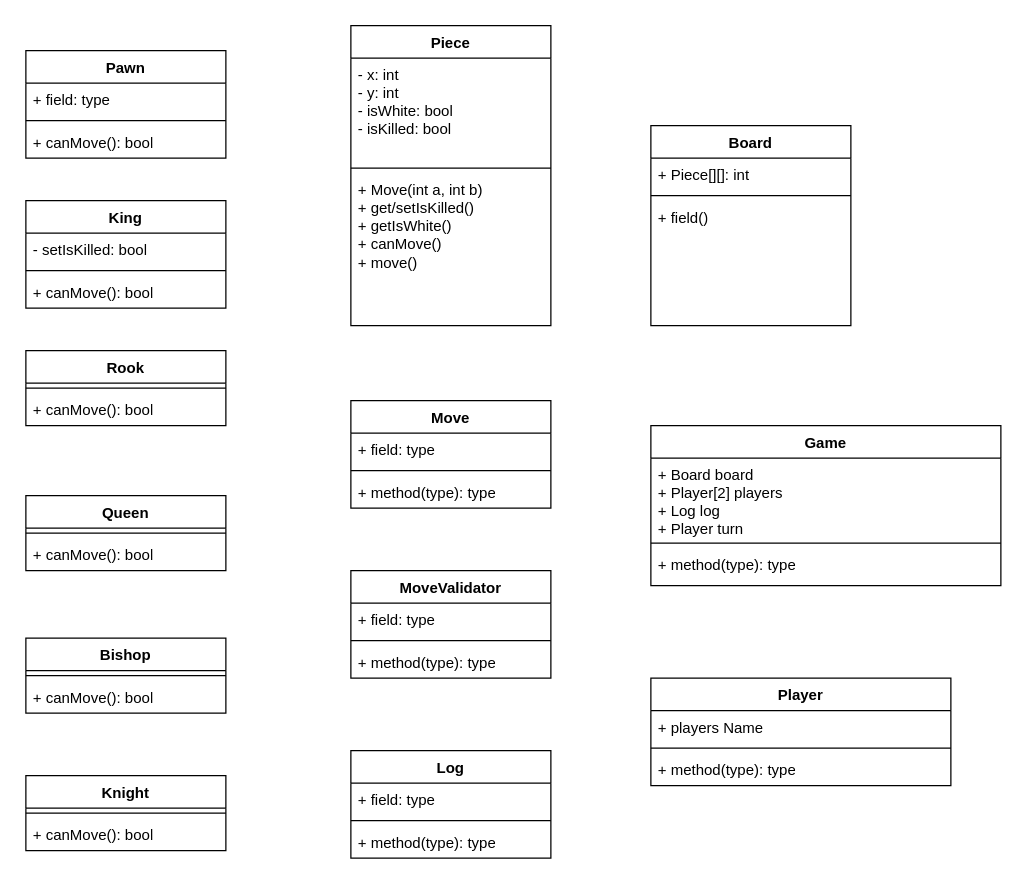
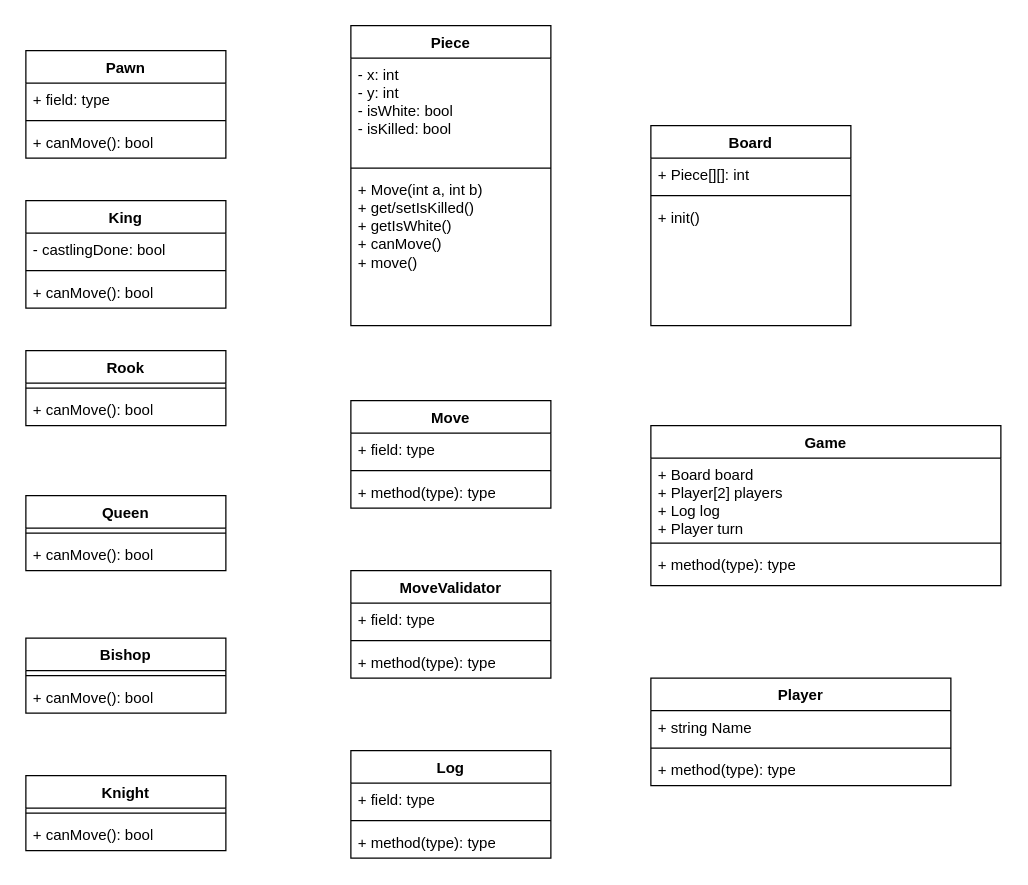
- <mxCell id="9" value="+ field()" style="text;strokeColor=none;fillColor=none;align=left;verticalAlign=top;spacingLeft=4;spacingRight=4;overflow=hidden;rotatable=0;points=[[0,0.5],[1,0.5]];portConstraint=eastwest;whiteSpace=wrap;html=1;" vertex="1" parent="6"><mxGeometry y="60" width="160" height="100" as="geometry" /></mxCell>
+ <mxCell id="9" value="+ init()" style="text;strokeColor=none;fillColor=none;align=left;verticalAlign=top;spacingLeft=4;spacingRight=4;overflow=hidden;rotatable=0;points=[[0,0.5],[1,0.5]];portConstraint=eastwest;whiteSpace=wrap;html=1;" vertex="1" parent="6"><mxGeometry y="60" width="160" height="100" as="geometry" /></mxCell>
- <mxCell id="15" value="- setIsKilled: bool" style="text;strokeColor=none;fillColor=none;align=left;verticalAlign=top;spacingLeft=4;spacingRight=4;overflow=hidden;rotatable=0;points=[[0,0.5],[1,0.5]];portConstraint=eastwest;whiteSpace=wrap;html=1;" vertex="1" parent="14"><mxGeometry y="26" width="160" height="26" as="geometry" /></mxCell>
+ <mxCell id="15" value="- castlingDone: bool" style="text;strokeColor=none;fillColor=none;align=left;verticalAlign=top;spacingLeft=4;spacingRight=4;overflow=hidden;rotatable=0;points=[[0,0.5],[1,0.5]];portConstraint=eastwest;whiteSpace=wrap;html=1;" vertex="1" parent="14"><mxGeometry y="26" width="160" height="26" as="geometry" /></mxCell>
- <mxCell id="23" value="+ players Name" style="text;strokeColor=none;fillColor=none;align=left;verticalAlign=top;spacingLeft=4;spacingRight=4;overflow=hidden;rotatable=0;points=[[0,0.5],[1,0.5]];portConstraint=eastwest;whiteSpace=wrap;html=1;" vertex="1" parent="22"><mxGeometry y="26" width="240" height="26" as="geometry" /></mxCell>
+ <mxCell id="23" value="+ string Name" style="text;strokeColor=none;fillColor=none;align=left;verticalAlign=top;spacingLeft=4;spacingRight=4;overflow=hidden;rotatable=0;points=[[0,0.5],[1,0.5]];portConstraint=eastwest;whiteSpace=wrap;html=1;" vertex="1" parent="22"><mxGeometry y="26" width="240" height="26" as="geometry" /></mxCell>
